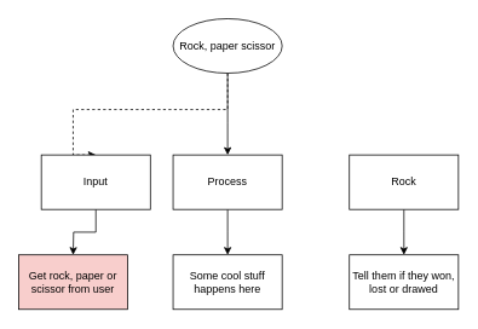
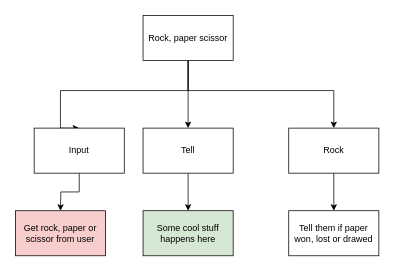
- <mxCell id="5" value="Rock, paper scissor" style="ellipse;whiteSpace=wrap;html=1;" vertex="1" parent="1"><mxGeometry x="190" y="20" width="120" height="60" as="geometry" /></mxCell>
+ <mxCell id="5" value="Rock, paper scissor" style="rounded=0;whiteSpace=wrap;html=1;" vertex="1" parent="1"><mxGeometry x="190" y="20" width="120" height="60" as="geometry" /></mxCell>
- <mxCell id="2" style="edgeStyle=orthogonalEdgeStyle;html=1;entryX=0.5;entryY=0;entryDx=0;entryDy=0;rounded=0;dashed=1;" edge="1" parent="1" source="5" target="7"><mxGeometry relative="1" as="geometry"><mxPoint x="140" y="170" as="targetPoint" /><Array as="points"><mxPoint x="250" y="120" /><mxPoint x="80" y="120" /></Array></mxGeometry></mxCell>
+ <mxCell id="2" style="edgeStyle=orthogonalEdgeStyle;html=1;entryX=0.5;entryY=0;entryDx=0;entryDy=0;rounded=0;" edge="1" parent="1" source="5" target="7"><mxGeometry relative="1" as="geometry"><mxPoint x="140" y="170" as="targetPoint" /><Array as="points"><mxPoint x="250" y="120" /><mxPoint x="80" y="120" /></Array></mxGeometry></mxCell>
+ <mxCell id="4" style="edgeStyle=orthogonalEdgeStyle;html=1;entryX=0.5;entryY=0;entryDx=0;entryDy=0;rounded=0;" edge="1" parent="1" source="5" target="11"><mxGeometry relative="1" as="geometry"><mxPoint x="480" y="180" as="targetPoint" /><Array as="points"><mxPoint x="250" y="120" /><mxPoint x="444" y="120" /></Array></mxGeometry></mxCell>
- <mxCell id="9" value="Process" style="rounded=0;whiteSpace=wrap;html=1;" vertex="1" parent="1"><mxGeometry x="190" y="170" width="120" height="60" as="geometry" /></mxCell>
+ <mxCell id="9" value="Tell" style="rounded=0;whiteSpace=wrap;html=1;" vertex="1" parent="1"><mxGeometry x="190" y="170" width="120" height="60" as="geometry" /></mxCell>
- <mxCell id="13" value="Some cool stuff happens here" style="rounded=0;whiteSpace=wrap;html=1;" vertex="1" parent="1"><mxGeometry x="190" y="280" width="120" height="60" as="geometry" /></mxCell>
+ <mxCell id="13" value="Some cool stuff happens here" style="rounded=0;whiteSpace=wrap;html=1;fillColor=#d5e8d4;" vertex="1" parent="1"><mxGeometry x="190" y="280" width="120" height="60" as="geometry" /></mxCell>
- <mxCell id="14" value="Tell them if they won, lost or drawed" style="rounded=0;whiteSpace=wrap;html=1;" vertex="1" parent="1"><mxGeometry x="384" y="280" width="120" height="60" as="geometry" /></mxCell>
+ <mxCell id="14" value="Tell them if paper won, lost or drawed" style="rounded=0;whiteSpace=wrap;html=1;" vertex="1" parent="1"><mxGeometry x="384" y="280" width="120" height="60" as="geometry" /></mxCell>
